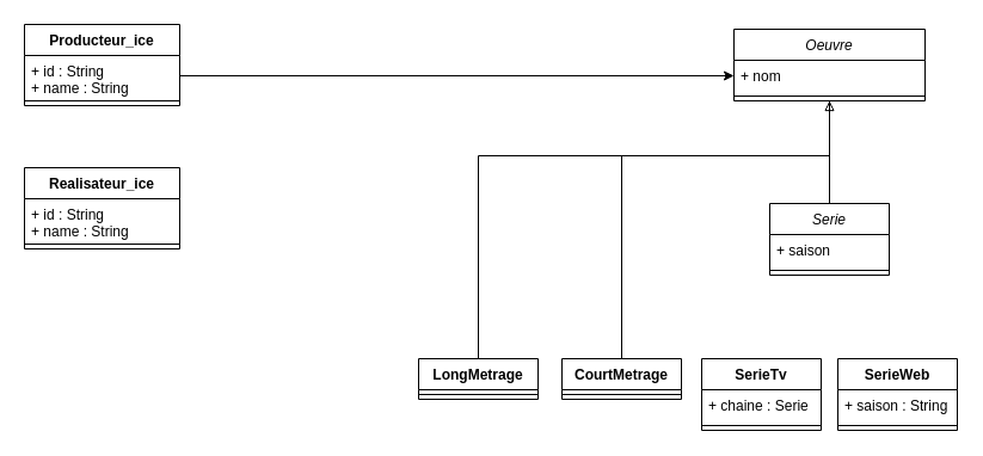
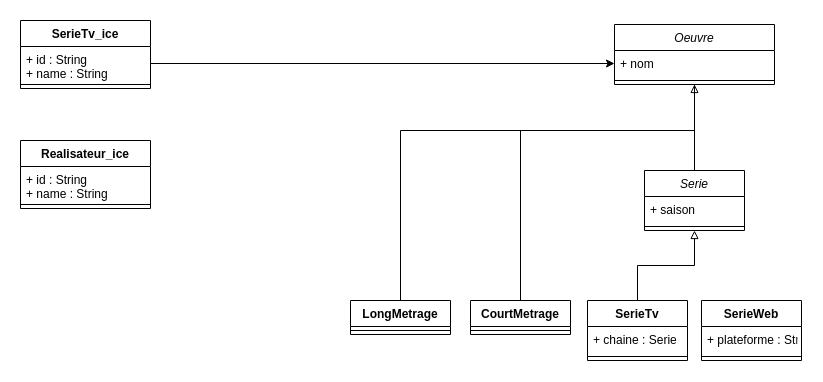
- <mxCell id="25" value="Producteur_ice" style="swimlane;fontStyle=1;align=center;verticalAlign=top;childLayout=stackLayout;horizontal=1;startSize=26;horizontalStack=0;resizeParent=1;resizeParentMax=0;resizeLast=0;collapsible=1;marginBottom=0;" vertex="1" parent="1"><mxGeometry x="20" y="20" width="130" height="68" as="geometry" /></mxCell>
+ <mxCell id="25" value="SerieTv_ice" style="swimlane;fontStyle=1;align=center;verticalAlign=top;childLayout=stackLayout;horizontal=1;startSize=26;horizontalStack=0;resizeParent=1;resizeParentMax=0;resizeLast=0;collapsible=1;marginBottom=0;" vertex="1" parent="1"><mxGeometry x="20" y="20" width="130" height="68" as="geometry" /></mxCell>
+ <mxCell id="9" style="edgeStyle=orthogonalEdgeStyle;rounded=0;orthogonalLoop=1;jettySize=auto;html=1;strokeColor=#000000;endArrow=block;endFill=0;" edge="1" parent="1" source="10" target="6"><mxGeometry relative="1" as="geometry" /></mxCell>
- <mxCell id="14" value="+ saison : String" style="text;strokeColor=none;fillColor=none;align=left;verticalAlign=top;spacingLeft=4;spacingRight=4;overflow=hidden;rotatable=0;points=[[0,0.5],[1,0.5]];portConstraint=eastwest;" vertex="1" parent="13"><mxGeometry y="26" width="100" height="26" as="geometry" /></mxCell>
+ <mxCell id="14" value="+ plateforme : String" style="text;strokeColor=none;fillColor=none;align=left;verticalAlign=top;spacingLeft=4;spacingRight=4;overflow=hidden;rotatable=0;points=[[0,0.5],[1,0.5]];portConstraint=eastwest;" vertex="1" parent="13"><mxGeometry y="26" width="100" height="26" as="geometry" /></mxCell>
